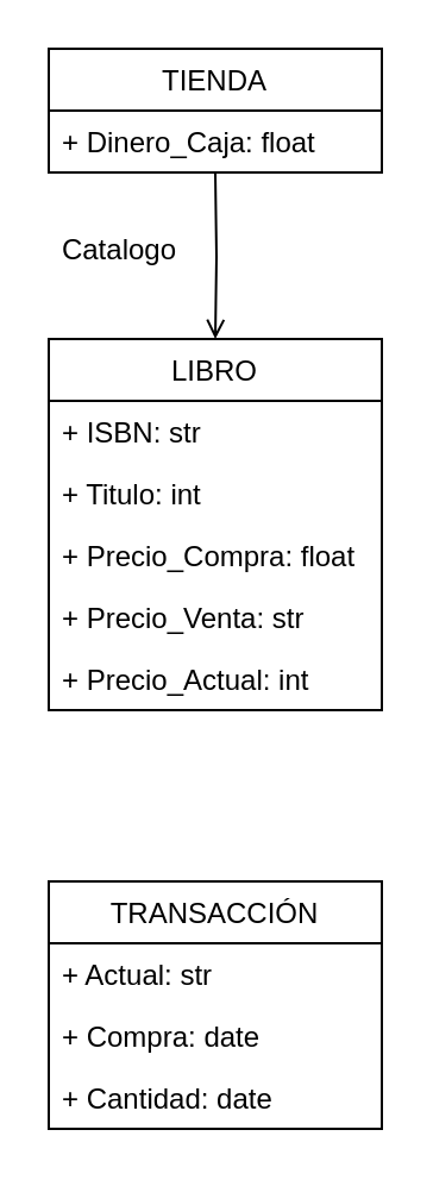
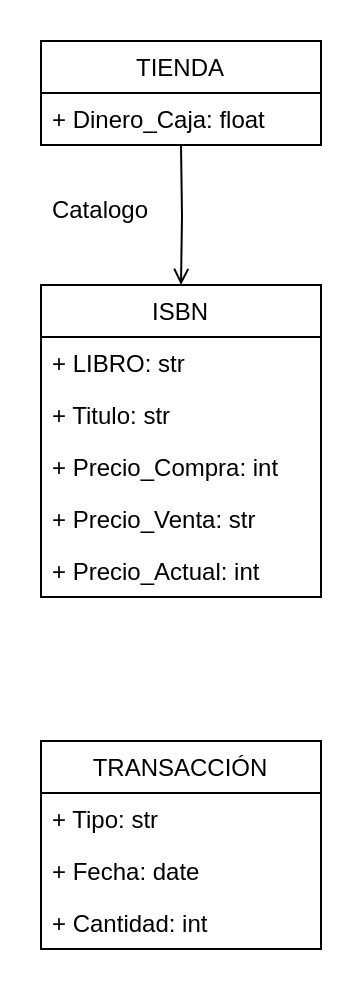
- <mxCell id="4" value="LIBRO" style="swimlane;fontStyle=0;childLayout=stackLayout;horizontal=1;startSize=26;fillColor=none;horizontalStack=0;resizeParent=1;resizeParentMax=0;resizeLast=0;collapsible=1;marginBottom=0;" vertex="1" parent="1"><mxGeometry x="20" y="142" width="140" height="156" as="geometry" /></mxCell>
+ <mxCell id="4" value="ISBN" style="swimlane;fontStyle=0;childLayout=stackLayout;horizontal=1;startSize=26;fillColor=none;horizontalStack=0;resizeParent=1;resizeParentMax=0;resizeLast=0;collapsible=1;marginBottom=0;" vertex="1" parent="1"><mxGeometry x="20" y="142" width="140" height="156" as="geometry" /></mxCell>
- <mxCell id="5" value="+ ISBN: str" style="text;strokeColor=none;fillColor=none;align=left;verticalAlign=top;spacingLeft=4;spacingRight=4;overflow=hidden;rotatable=0;points=[[0,0.5],[1,0.5]];portConstraint=eastwest;" vertex="1" parent="4"><mxGeometry y="26" width="140" height="26" as="geometry" /></mxCell>
+ <mxCell id="5" value="+ LIBRO: str" style="text;strokeColor=none;fillColor=none;align=left;verticalAlign=top;spacingLeft=4;spacingRight=4;overflow=hidden;rotatable=0;points=[[0,0.5],[1,0.5]];portConstraint=eastwest;" vertex="1" parent="4"><mxGeometry y="26" width="140" height="26" as="geometry" /></mxCell>
- <mxCell id="6" value="+ Titulo: int" style="text;strokeColor=none;fillColor=none;align=left;verticalAlign=top;spacingLeft=4;spacingRight=4;overflow=hidden;rotatable=0;points=[[0,0.5],[1,0.5]];portConstraint=eastwest;" vertex="1" parent="4"><mxGeometry y="52" width="140" height="26" as="geometry" /></mxCell>
+ <mxCell id="6" value="+ Titulo: str" style="text;strokeColor=none;fillColor=none;align=left;verticalAlign=top;spacingLeft=4;spacingRight=4;overflow=hidden;rotatable=0;points=[[0,0.5],[1,0.5]];portConstraint=eastwest;" vertex="1" parent="4"><mxGeometry y="52" width="140" height="26" as="geometry" /></mxCell>
- <mxCell id="7" value="+ Precio_Compra: float" style="text;strokeColor=none;fillColor=none;align=left;verticalAlign=top;spacingLeft=4;spacingRight=4;overflow=hidden;rotatable=0;points=[[0,0.5],[1,0.5]];portConstraint=eastwest;" vertex="1" parent="4"><mxGeometry y="78" width="140" height="26" as="geometry" /></mxCell>
+ <mxCell id="7" value="+ Precio_Compra: int" style="text;strokeColor=none;fillColor=none;align=left;verticalAlign=top;spacingLeft=4;spacingRight=4;overflow=hidden;rotatable=0;points=[[0,0.5],[1,0.5]];portConstraint=eastwest;" vertex="1" parent="4"><mxGeometry y="78" width="140" height="26" as="geometry" /></mxCell>
- <mxCell id="11" value="+ Actual: str" style="text;strokeColor=none;fillColor=none;align=left;verticalAlign=top;spacingLeft=4;spacingRight=4;overflow=hidden;rotatable=0;points=[[0,0.5],[1,0.5]];portConstraint=eastwest;" vertex="1" parent="10"><mxGeometry y="26" width="140" height="26" as="geometry" /></mxCell>
+ <mxCell id="11" value="+ Tipo: str" style="text;strokeColor=none;fillColor=none;align=left;verticalAlign=top;spacingLeft=4;spacingRight=4;overflow=hidden;rotatable=0;points=[[0,0.5],[1,0.5]];portConstraint=eastwest;" vertex="1" parent="10"><mxGeometry y="26" width="140" height="26" as="geometry" /></mxCell>
- <mxCell id="12" value="+ Compra: date" style="text;strokeColor=none;fillColor=none;align=left;verticalAlign=top;spacingLeft=4;spacingRight=4;overflow=hidden;rotatable=0;points=[[0,0.5],[1,0.5]];portConstraint=eastwest;" vertex="1" parent="10"><mxGeometry y="52" width="140" height="26" as="geometry" /></mxCell>
+ <mxCell id="12" value="+ Fecha: date" style="text;strokeColor=none;fillColor=none;align=left;verticalAlign=top;spacingLeft=4;spacingRight=4;overflow=hidden;rotatable=0;points=[[0,0.5],[1,0.5]];portConstraint=eastwest;" vertex="1" parent="10"><mxGeometry y="52" width="140" height="26" as="geometry" /></mxCell>
- <mxCell id="13" value="+ Cantidad: date" style="text;strokeColor=none;fillColor=none;align=left;verticalAlign=top;spacingLeft=4;spacingRight=4;overflow=hidden;rotatable=0;points=[[0,0.5],[1,0.5]];portConstraint=eastwest;" vertex="1" parent="10"><mxGeometry y="78" width="140" height="26" as="geometry" /></mxCell>
+ <mxCell id="13" value="+ Cantidad: int" style="text;strokeColor=none;fillColor=none;align=left;verticalAlign=top;spacingLeft=4;spacingRight=4;overflow=hidden;rotatable=0;points=[[0,0.5],[1,0.5]];portConstraint=eastwest;" vertex="1" parent="10"><mxGeometry y="78" width="140" height="26" as="geometry" /></mxCell>
